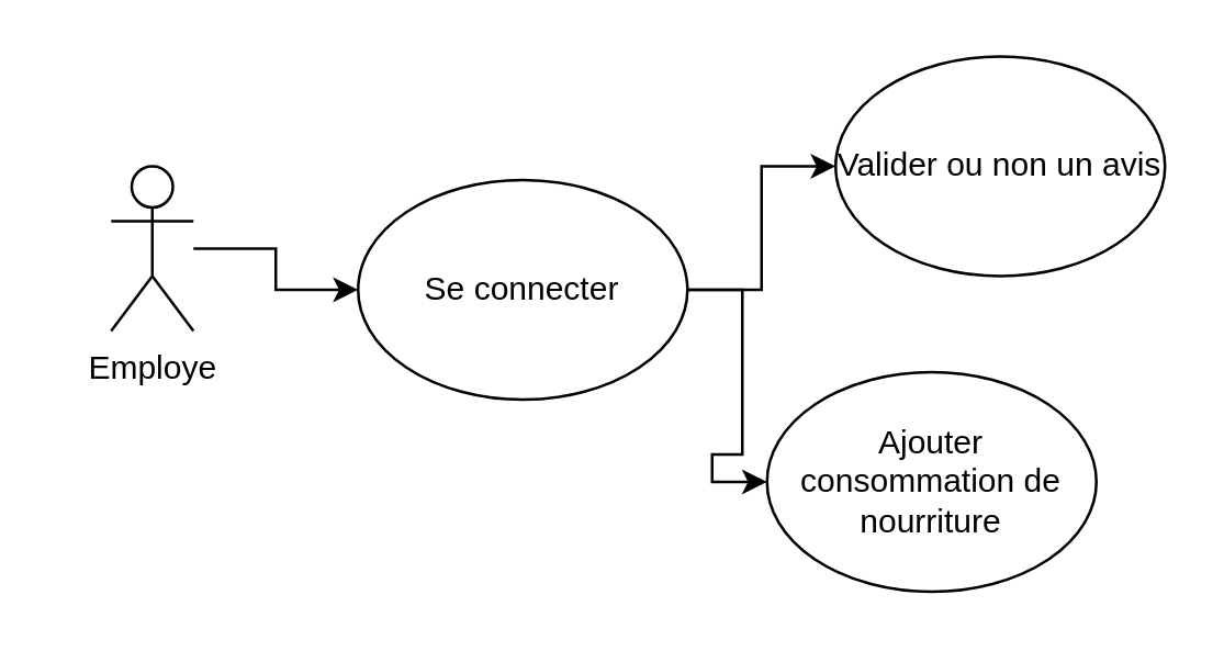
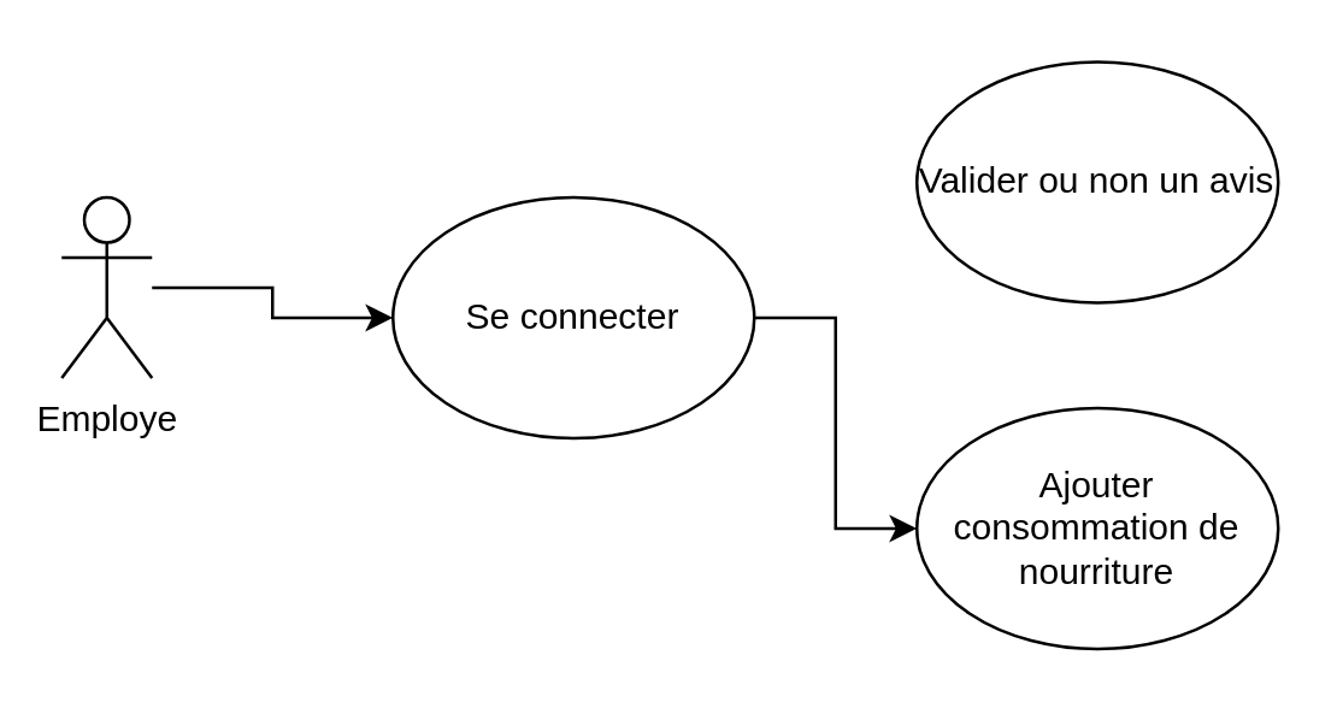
- <mxCell id="4" style="edgeStyle=orthogonalEdgeStyle;rounded=0;orthogonalLoop=1;jettySize=auto;html=1;entryX=0;entryY=0.5;entryDx=0;entryDy=0;" edge="1" parent="1" source="6" target="7"><mxGeometry relative="1" as="geometry" /></mxCell>
- <mxCell id="3" value="Employe" style="shape=umlActor;verticalLabelPosition=bottom;verticalAlign=top;html=1;outlineConnect=0;" vertex="1" parent="1"><mxGeometry x="40" y="60" width="30" height="60" as="geometry" /></mxCell>
+ <mxCell id="3" value="Employe" style="shape=umlActor;verticalLabelPosition=bottom;verticalAlign=top;html=1;outlineConnect=0;" vertex="1" parent="1"><mxGeometry x="20" y="65" width="30" height="60" as="geometry" /></mxCell>
- <mxCell id="8" value="Ajouter consommation de nourriture" style="ellipse;whiteSpace=wrap;html=1;" vertex="1" parent="1"><mxGeometry x="279" y="135" width="120" height="80" as="geometry" /></mxCell>
+ <mxCell id="8" value="Ajouter consommation de nourriture" style="ellipse;whiteSpace=wrap;html=1;" vertex="1" parent="1"><mxGeometry x="304" y="135" width="120" height="80" as="geometry" /></mxCell>
